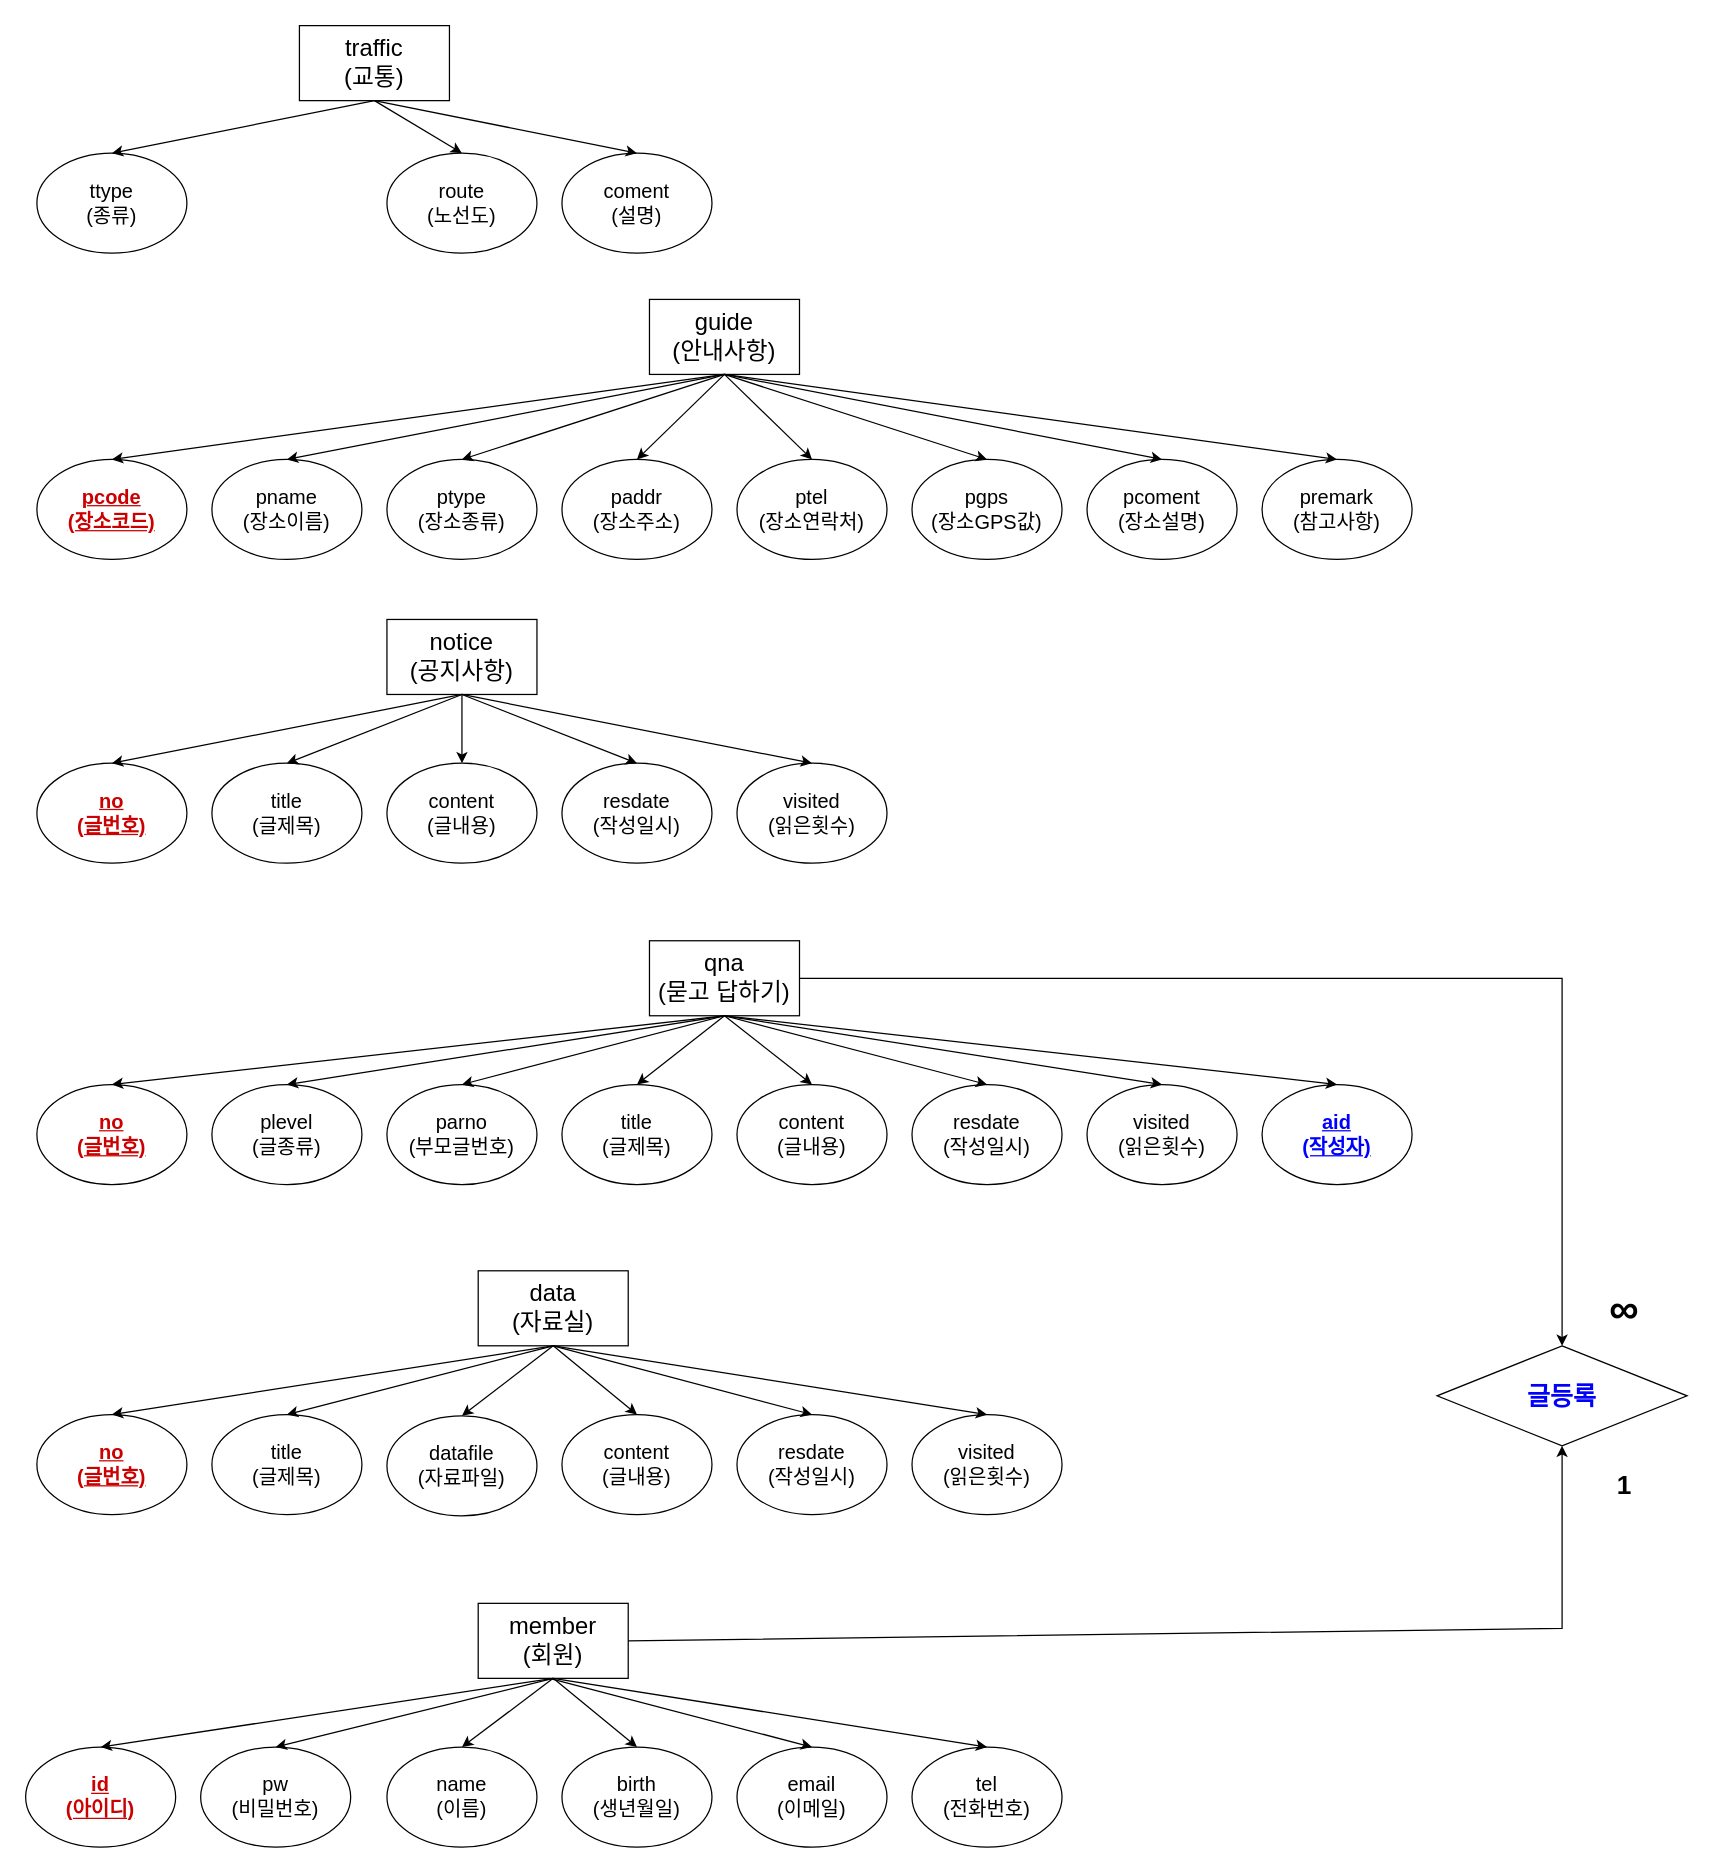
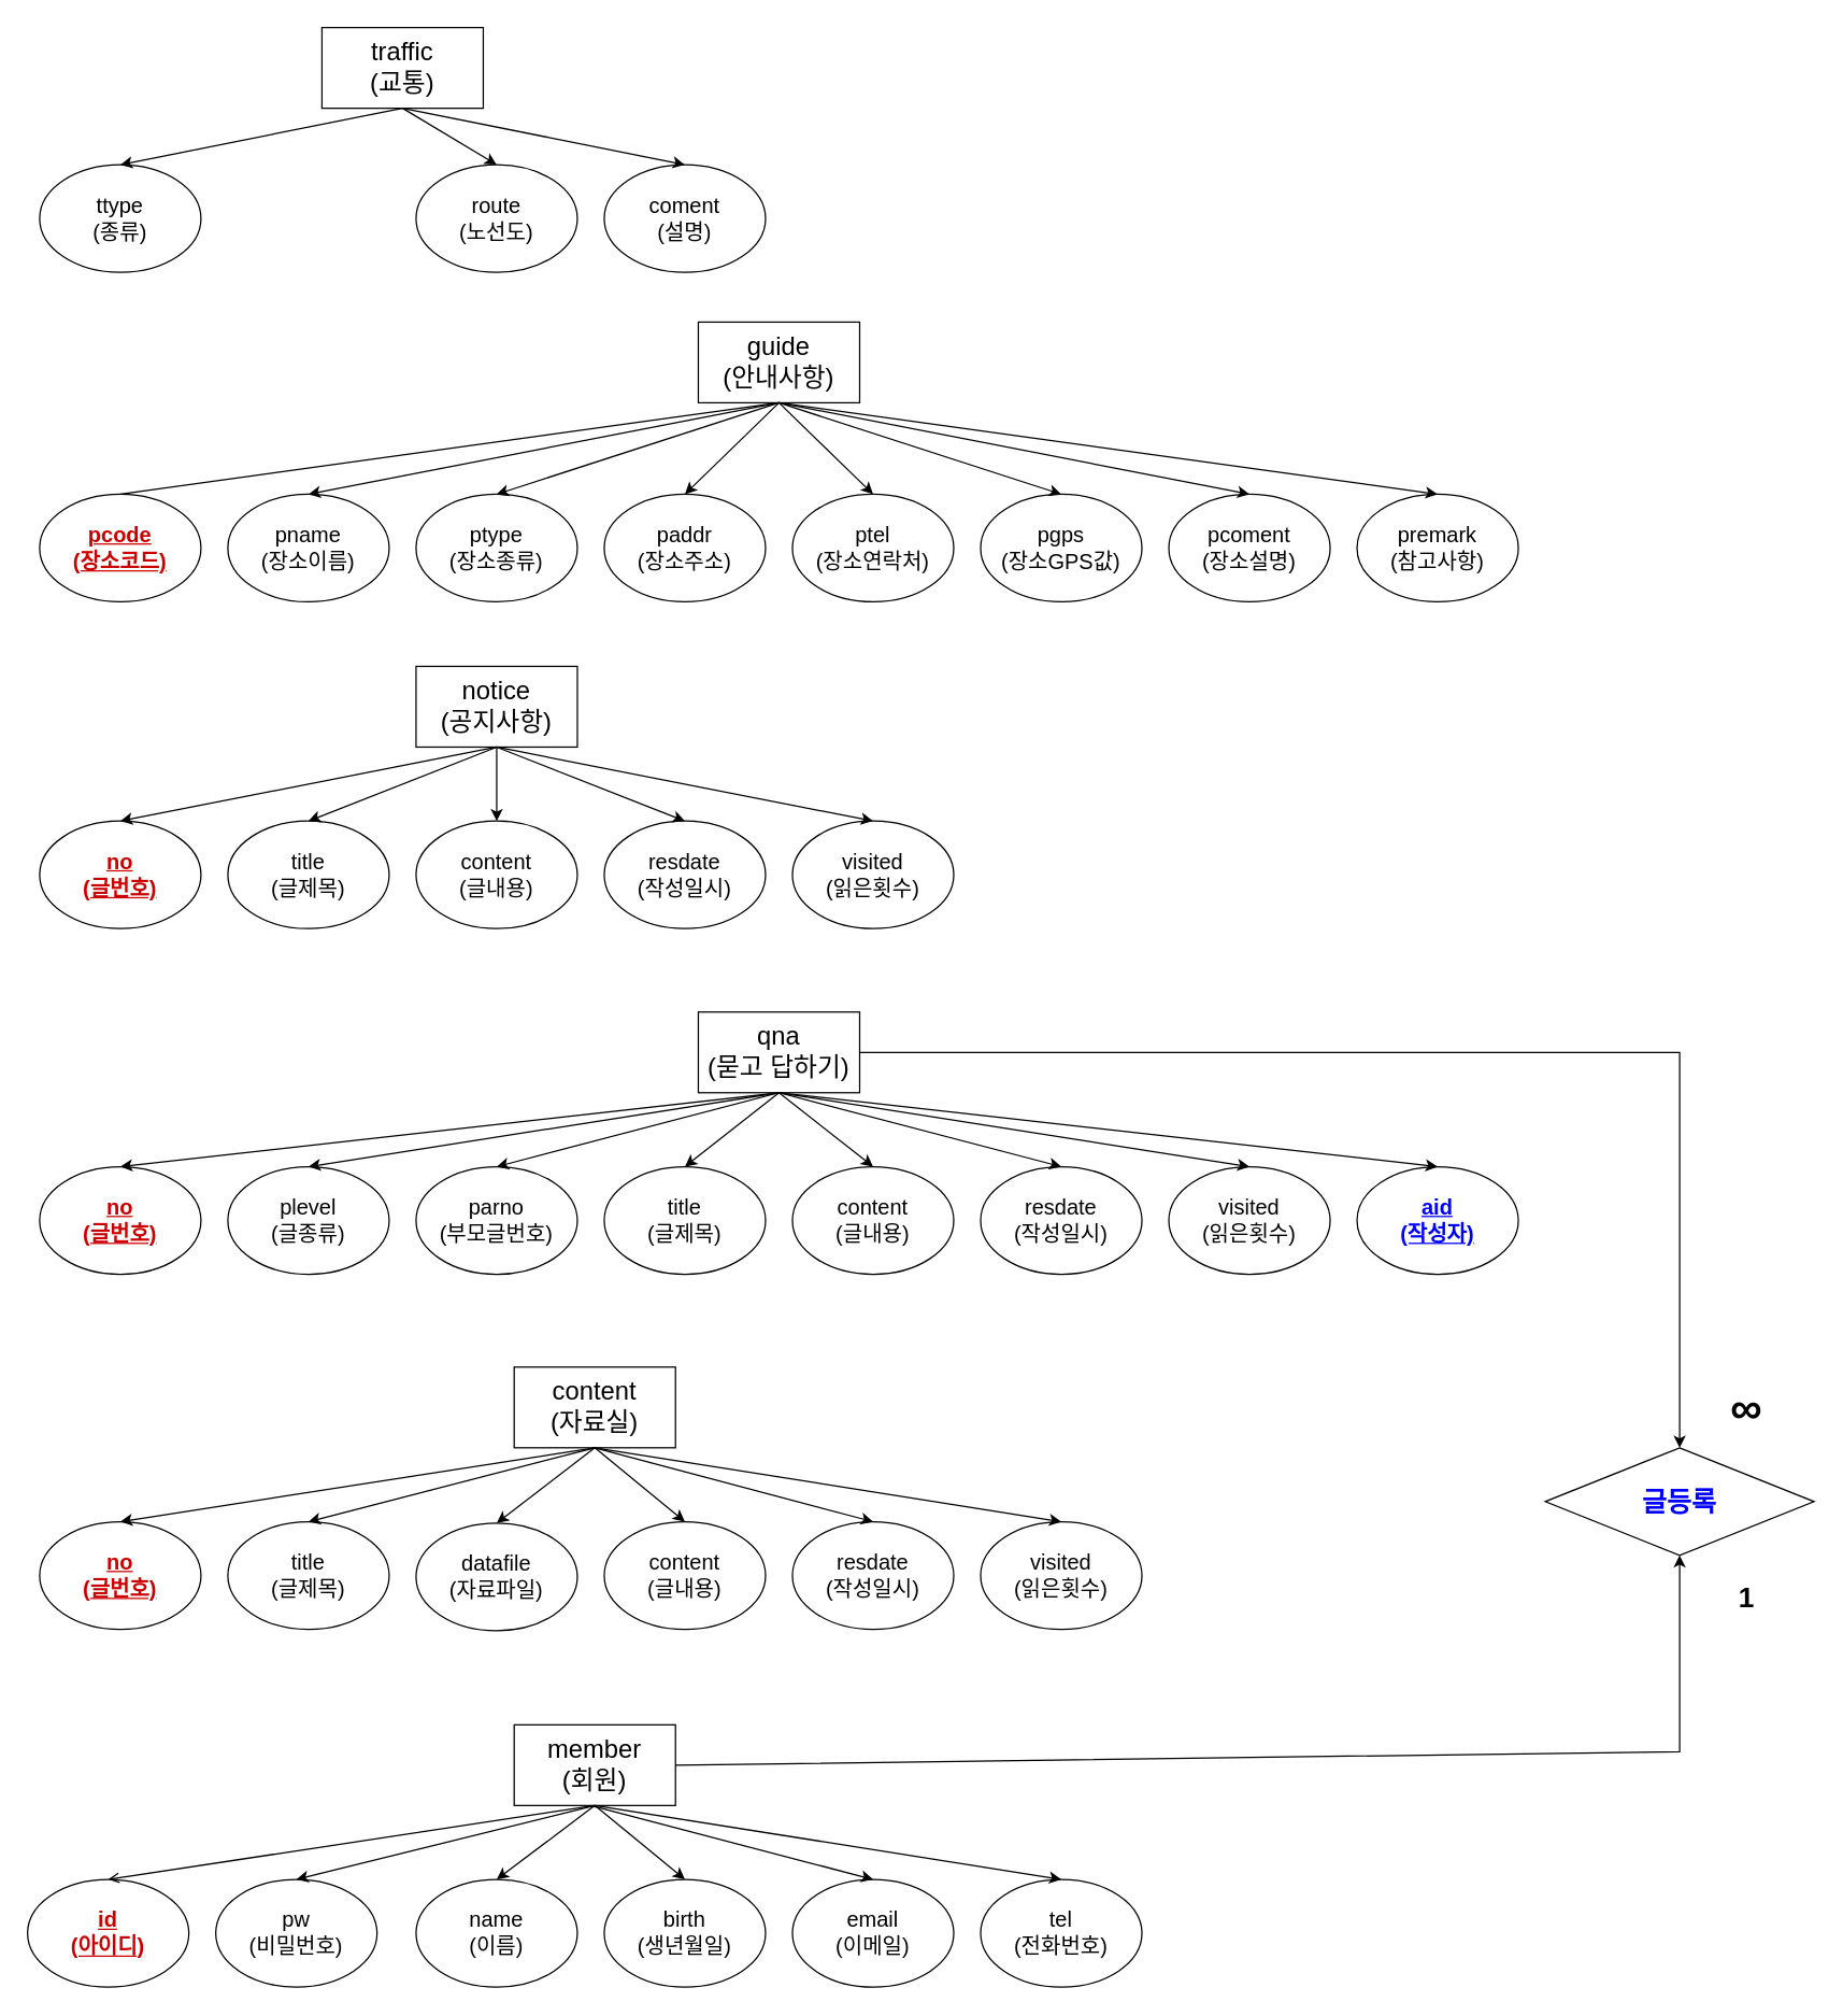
- <mxCell id="18" value="" style="endArrow=classic;html=1;rounded=0;exitX=0.5;exitY=1;exitDx=0;exitDy=0;entryX=0.5;entryY=0;entryDx=0;entryDy=0;" parent="1" source="9" target="10" edge="1"><mxGeometry width="50" height="50" relative="1" as="geometry"><mxPoint x="519" y="467" as="sourcePoint" /><mxPoint x="569" y="417" as="targetPoint" /></mxGeometry></mxCell>
+ <mxCell id="18" value="" style="endArrow=none;html=1;rounded=0;exitX=0.5;exitY=1;exitDx=0;exitDy=0;entryX=0.5;entryY=0;entryDx=0;entryDy=0;" parent="1" source="9" target="10" edge="1"><mxGeometry width="50" height="50" relative="1" as="geometry"><mxPoint x="519" y="467" as="sourcePoint" /><mxPoint x="569" y="417" as="targetPoint" /></mxGeometry></mxCell>
- <mxCell id="54" value="&lt;span style=&quot;font-size: 19px;&quot;&gt;data&lt;/span&gt;&lt;br&gt;&lt;div style=&quot;font-size: 19px;&quot;&gt;&lt;font style=&quot;font-size: 19px;&quot;&gt;(자료실)&lt;/font&gt;&lt;/div&gt;" style="rounded=0;whiteSpace=wrap;html=1;" parent="1" vertex="1"><mxGeometry x="382" y="1016" width="120" height="60" as="geometry" /></mxCell>
+ <mxCell id="54" value="&lt;span style=&quot;font-size: 19px;&quot;&gt;content&lt;/span&gt;&lt;br&gt;&lt;div style=&quot;font-size: 19px;&quot;&gt;&lt;font style=&quot;font-size: 19px;&quot;&gt;(자료실)&lt;/font&gt;&lt;/div&gt;" style="rounded=0;whiteSpace=wrap;html=1;" parent="1" vertex="1"><mxGeometry x="382" y="1016" width="120" height="60" as="geometry" /></mxCell>
- <mxCell id="71" value="" style="endArrow=classic;html=1;rounded=0;exitX=0.5;exitY=1;exitDx=0;exitDy=0;entryX=0.5;entryY=0;entryDx=0;entryDy=0;" parent="1" source="67" target="68" edge="1"><mxGeometry width="50" height="50" relative="1" as="geometry"><mxPoint x="582" y="1342" as="sourcePoint" /><mxPoint x="759" y="1177" as="targetPoint" /></mxGeometry></mxCell>
+ <mxCell id="71" value="" style="endArrow=open;html=1;rounded=0;exitX=0.5;exitY=1;exitDx=0;exitDy=0;entryX=0.5;entryY=0;entryDx=0;entryDy=0;" parent="1" source="67" target="68" edge="1"><mxGeometry width="50" height="50" relative="1" as="geometry"><mxPoint x="582" y="1342" as="sourcePoint" /><mxPoint x="759" y="1177" as="targetPoint" /></mxGeometry></mxCell>
